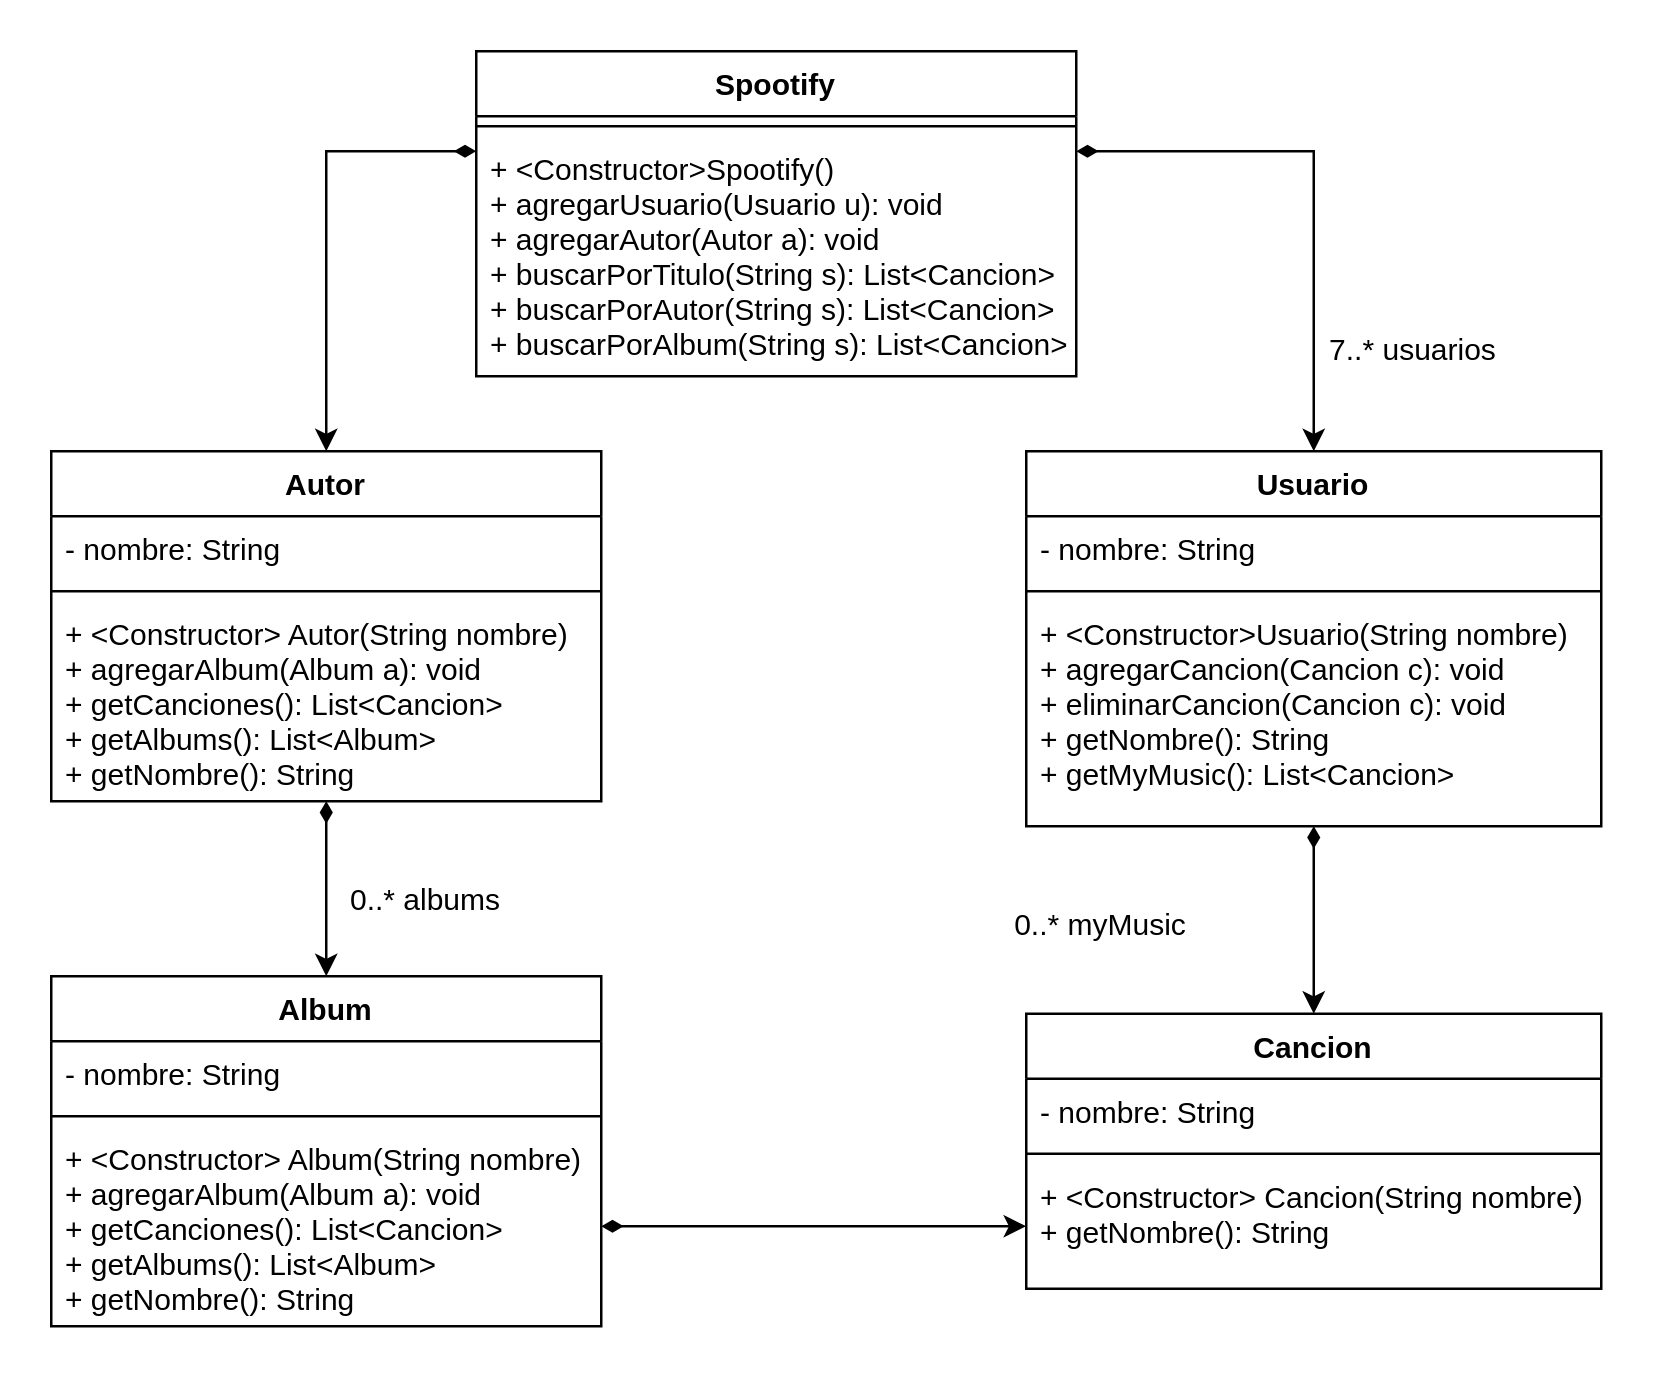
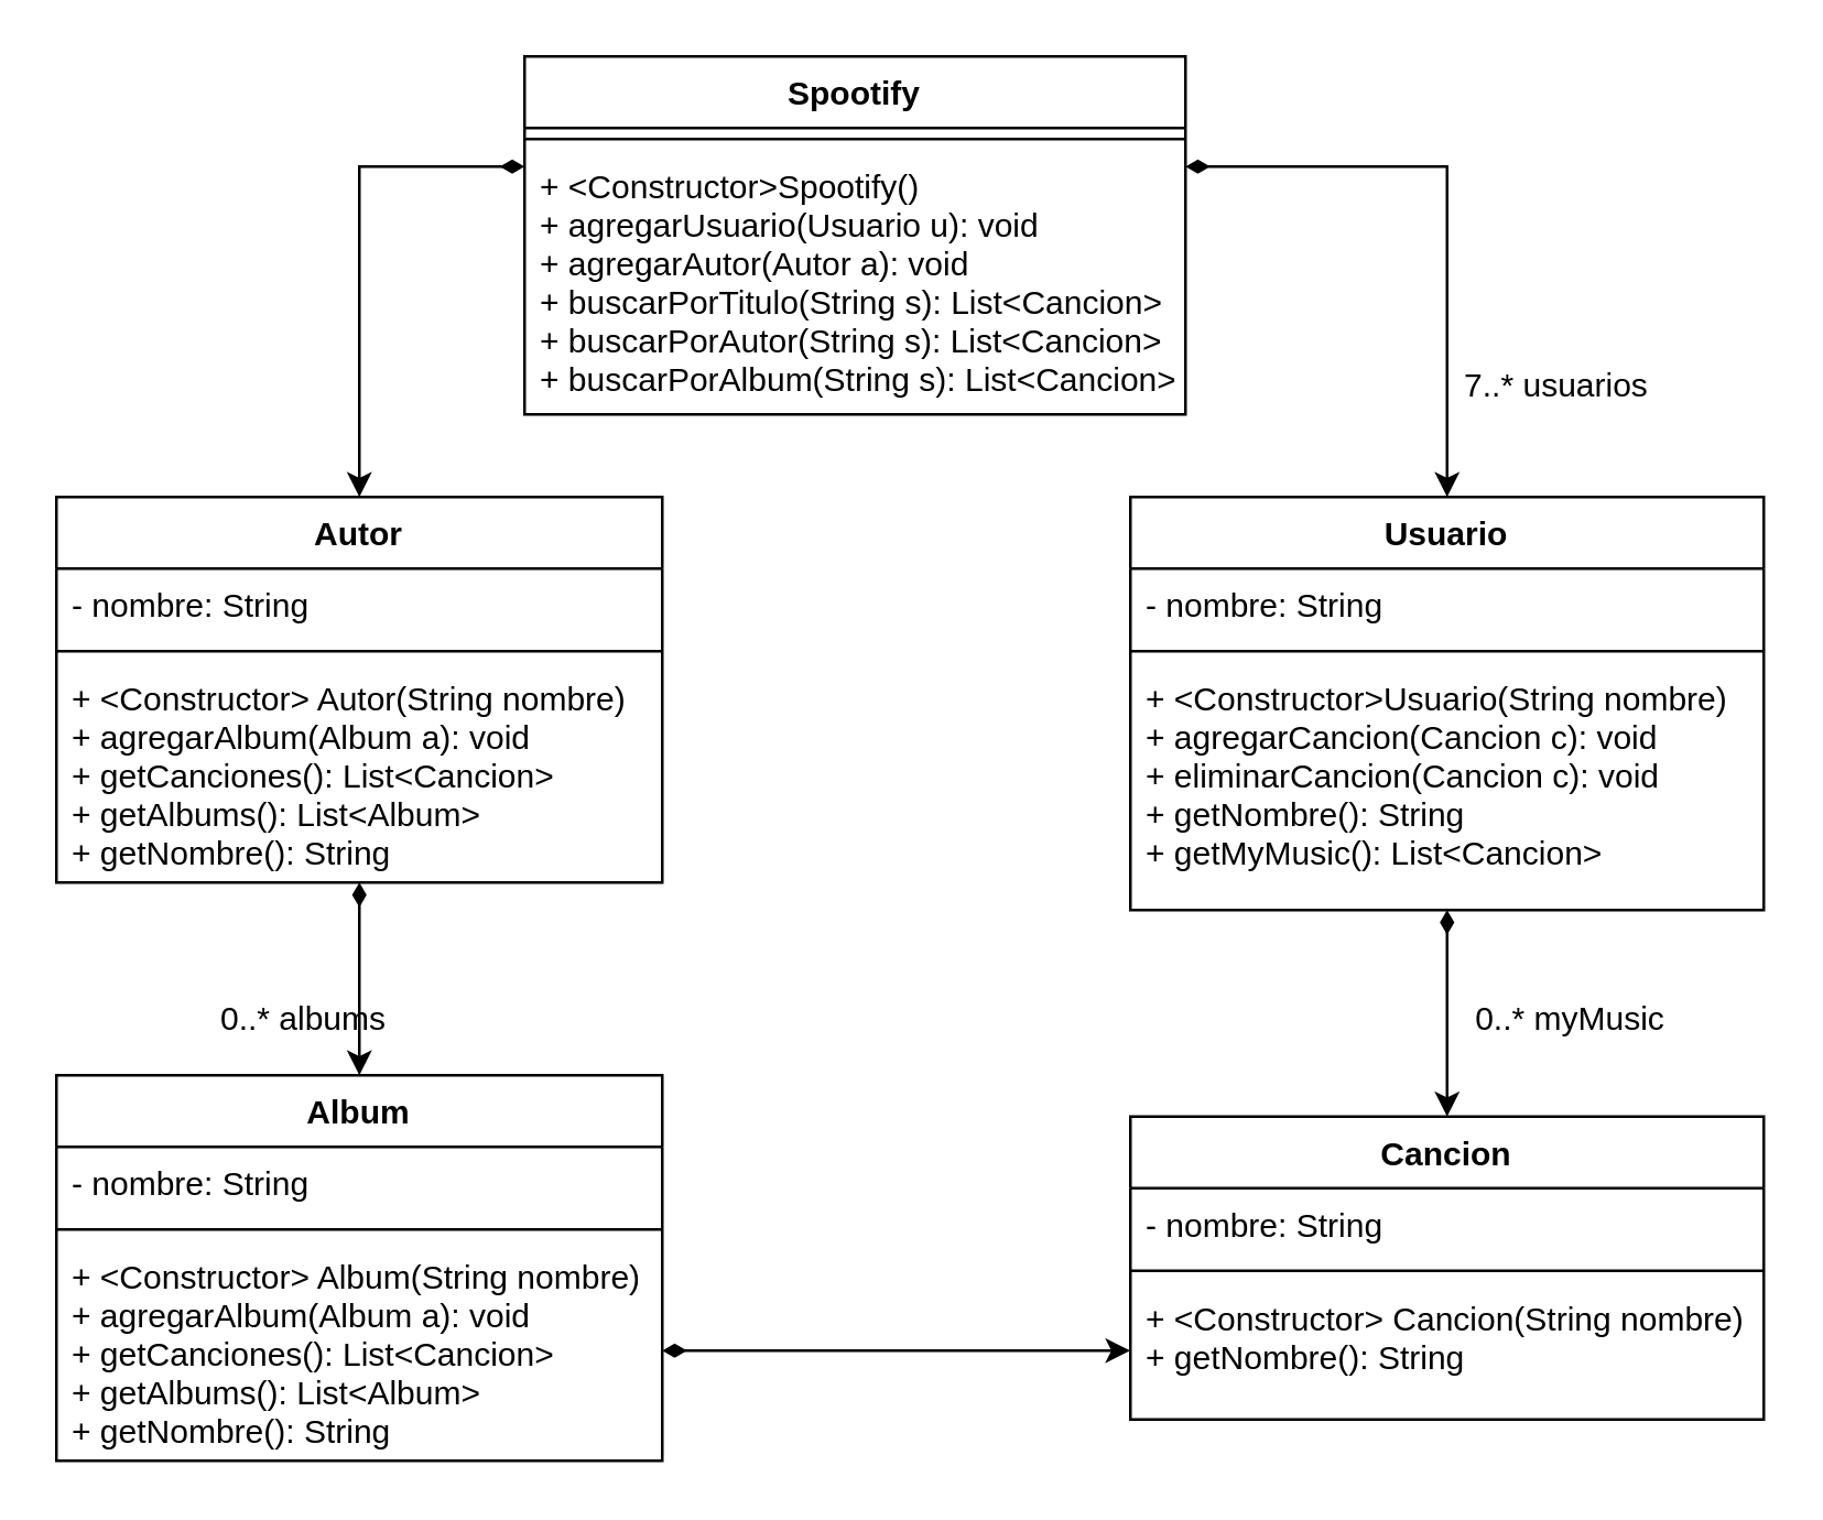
- <mxCell id="28" value="0..* albums" style="text;html=1;strokeColor=none;fillColor=none;align=center;verticalAlign=middle;whiteSpace=wrap;rounded=0;" vertex="1" parent="1"><mxGeometry x="130" y="350" width="80" height="20" as="geometry" /></mxCell>
+ <mxCell id="28" value="0..* albums" style="text;html=1;strokeColor=none;fillColor=none;align=center;verticalAlign=middle;whiteSpace=wrap;rounded=0;" vertex="1" parent="1"><mxGeometry x="70" y="360" width="80" height="20" as="geometry" /></mxCell>
- <mxCell id="27" value="0..* myMusic" style="text;html=1;strokeColor=none;fillColor=none;align=center;verticalAlign=middle;whiteSpace=wrap;rounded=0;" vertex="1" parent="1"><mxGeometry x="400" y="360" width="80" height="20" as="geometry" /></mxCell>
+ <mxCell id="27" value="0..* myMusic" style="text;html=1;strokeColor=none;fillColor=none;align=center;verticalAlign=middle;whiteSpace=wrap;rounded=0;" vertex="1" parent="1"><mxGeometry x="530" y="360" width="80" height="20" as="geometry" /></mxCell>
